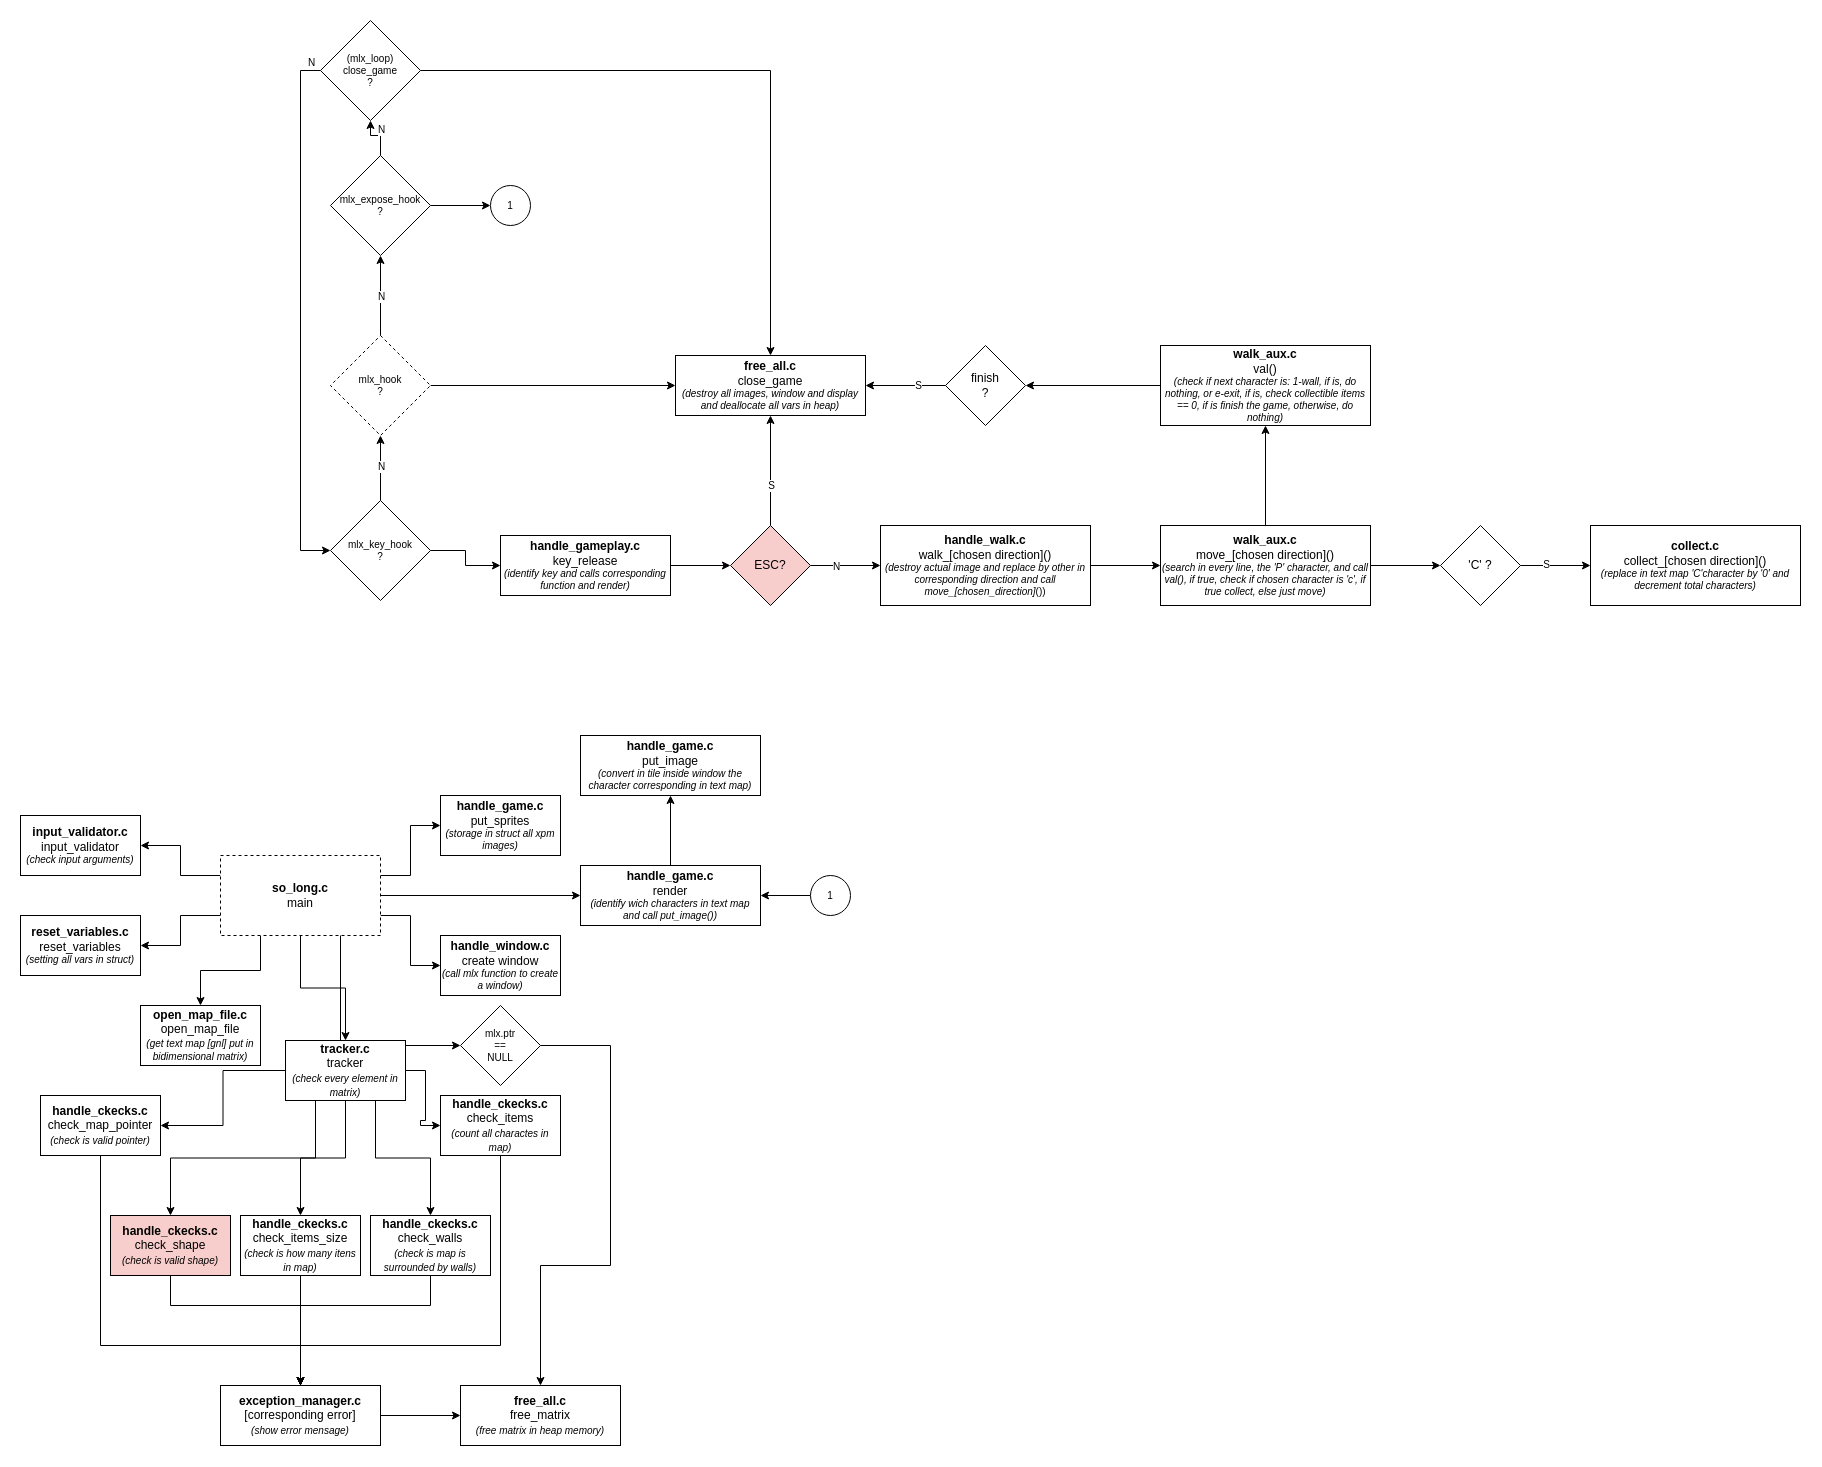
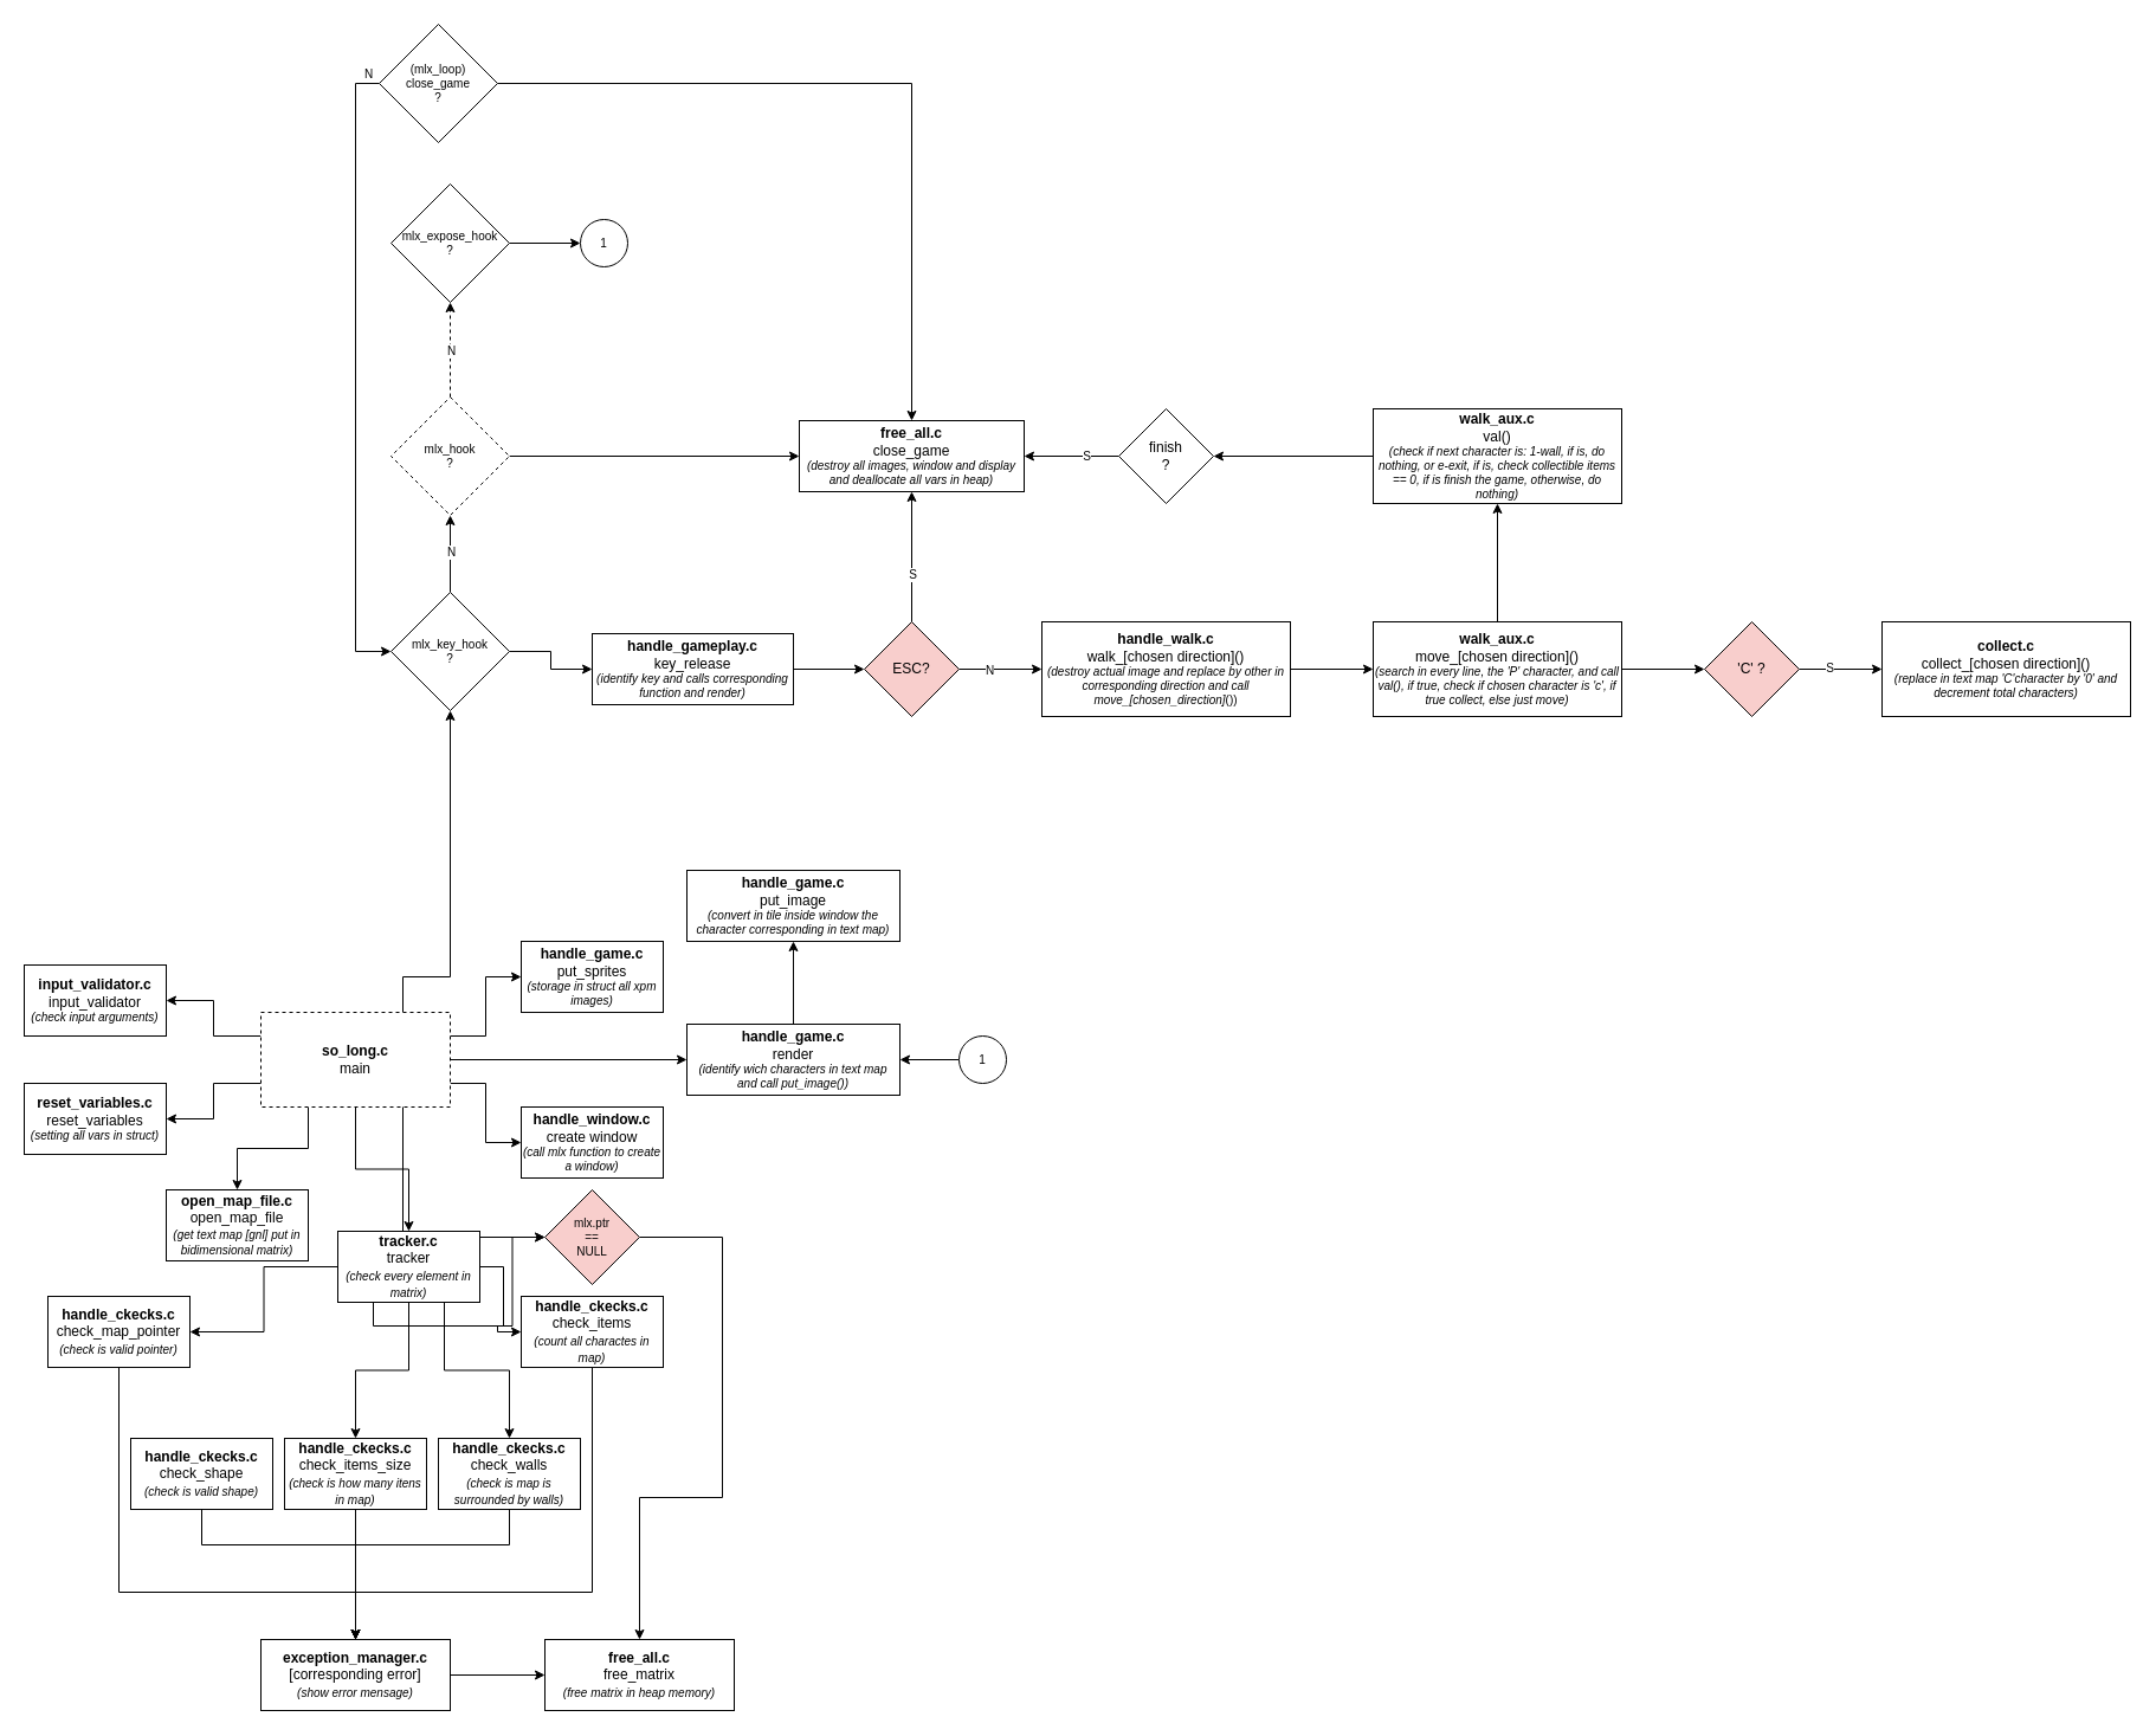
- <mxCell id="49" value="" style="edgeStyle=orthogonalEdgeStyle;rounded=0;orthogonalLoop=1;jettySize=auto;html=1;fontSize=10;" edge="1" parent="1" source="52" target="56"><mxGeometry relative="1" as="geometry" /></mxCell>
- <mxCell id="50" value="N" style="edgeLabel;html=1;align=center;verticalAlign=middle;resizable=0;points=[];fontSize=10;" vertex="1" connectable="0" parent="49"><mxGeometry x="-0.258" relative="1" as="geometry"><mxPoint y="-10" as="offset" /></mxGeometry></mxCell>
- <mxCell id="45" value="" style="edgeStyle=orthogonalEdgeStyle;rounded=0;orthogonalLoop=1;jettySize=auto;html=1;fontSize=10;" edge="1" parent="1" source="48" target="52"><mxGeometry relative="1" as="geometry" /></mxCell>
+ <mxCell id="45" value="" style="edgeStyle=orthogonalEdgeStyle;rounded=0;orthogonalLoop=1;jettySize=auto;html=1;fontSize=10;dashed=1;" edge="1" parent="1" source="48" target="52"><mxGeometry relative="1" as="geometry" /></mxCell>
- <mxCell id="80" value="'C' ?" style="rhombus;whiteSpace=wrap;html=1;rounded=0;" vertex="1" parent="1"><mxGeometry x="1440" y="525" width="80" height="80" as="geometry" /></mxCell>
+ <mxCell id="80" value="'C' ?" style="rhombus;whiteSpace=wrap;html=1;rounded=0;fillColor=#f8cecc;" vertex="1" parent="1"><mxGeometry x="1440" y="525" width="80" height="80" as="geometry" /></mxCell>
+ <mxCell id="9" style="edgeStyle=orthogonalEdgeStyle;rounded=0;orthogonalLoop=1;jettySize=auto;html=1;exitX=0.75;exitY=0;exitDx=0;exitDy=0;fontSize=10;" edge="1" parent="1" source="10" target="44"><mxGeometry relative="1" as="geometry"><mxPoint x="380" y="575" as="targetPoint" /><Array as="points"><mxPoint x="340" y="825" /><mxPoint x="380" y="825" /><mxPoint x="380" y="575" /></Array></mxGeometry></mxCell>
- <mxCell id="20" style="edgeStyle=orthogonalEdgeStyle;rounded=0;orthogonalLoop=1;jettySize=auto;html=1;exitX=0.75;exitY=1;exitDx=0;exitDy=0;entryX=0;entryY=0.5;entryDx=0;entryDy=0;fontSize=10;" edge="1" parent="1" source="10" target="35"><mxGeometry relative="1" as="geometry" /></mxCell>
+ <mxCell id="20" style="edgeStyle=orthogonalEdgeStyle;rounded=0;orthogonalLoop=1;jettySize=auto;html=1;exitX=0.75;exitY=1;exitDx=0;exitDy=0;entryX=0;entryY=0.5;entryDx=0;entryDy=0;fontSize=10;endArrow=open;" edge="1" parent="1" source="10" target="35"><mxGeometry relative="1" as="geometry" /></mxCell>
- <mxCell id="35" value="&lt;div&gt;mlx.ptr &lt;br&gt;&lt;/div&gt;&lt;div&gt;==&lt;/div&gt;&lt;div&gt;NULL&lt;br&gt;&lt;/div&gt;" style="rhombus;whiteSpace=wrap;html=1;fontSize=10;" vertex="1" parent="1"><mxGeometry x="460" y="1005" width="80" height="80" as="geometry" /></mxCell>
+ <mxCell id="35" value="&lt;div&gt;mlx.ptr &lt;br&gt;&lt;/div&gt;&lt;div&gt;==&lt;/div&gt;&lt;div&gt;NULL&lt;br&gt;&lt;/div&gt;" style="rhombus;whiteSpace=wrap;html=1;fontSize=10;fillColor=#f8cecc;" vertex="1" parent="1"><mxGeometry x="460" y="1005" width="80" height="80" as="geometry" /></mxCell>
- <mxCell id="15" value="" style="edgeStyle=orthogonalEdgeStyle;rounded=0;orthogonalLoop=1;jettySize=auto;html=1;fontSize=10;exitX=0.25;exitY=1;exitDx=0;exitDy=0;" edge="1" parent="1" source="21" target="25"><mxGeometry relative="1" as="geometry" /></mxCell>
+ <mxCell id="15" value="" style="edgeStyle=orthogonalEdgeStyle;rounded=0;orthogonalLoop=1;jettySize=auto;html=1;fontSize=10;exitX=0.25;exitY=1;exitDx=0;exitDy=0;" edge="1" parent="1" source="21" target="35"><mxGeometry relative="1" as="geometry" /></mxCell>
- <mxCell id="25" value="&lt;div&gt;&lt;b&gt;handle_ckecks.c&lt;/b&gt;&lt;br&gt;&lt;/div&gt;&lt;div&gt;check_shape&lt;/div&gt;&lt;div&gt;&lt;i&gt;&lt;font style=&quot;font-size: 10px;&quot;&gt;(check is valid shape)&lt;/font&gt;&lt;/i&gt;&lt;br&gt;&lt;/div&gt;" style="rounded=0;whiteSpace=wrap;html=1;fillColor=#f8cecc;" vertex="1" parent="1"><mxGeometry x="110" y="1215" width="120" height="60" as="geometry" /></mxCell>
+ <mxCell id="25" value="&lt;div&gt;&lt;b&gt;handle_ckecks.c&lt;/b&gt;&lt;br&gt;&lt;/div&gt;&lt;div&gt;check_shape&lt;/div&gt;&lt;div&gt;&lt;i&gt;&lt;font style=&quot;font-size: 10px;&quot;&gt;(check is valid shape)&lt;/font&gt;&lt;/i&gt;&lt;br&gt;&lt;/div&gt;" style="rounded=0;whiteSpace=wrap;html=1;" vertex="1" parent="1"><mxGeometry x="110" y="1215" width="120" height="60" as="geometry" /></mxCell>
